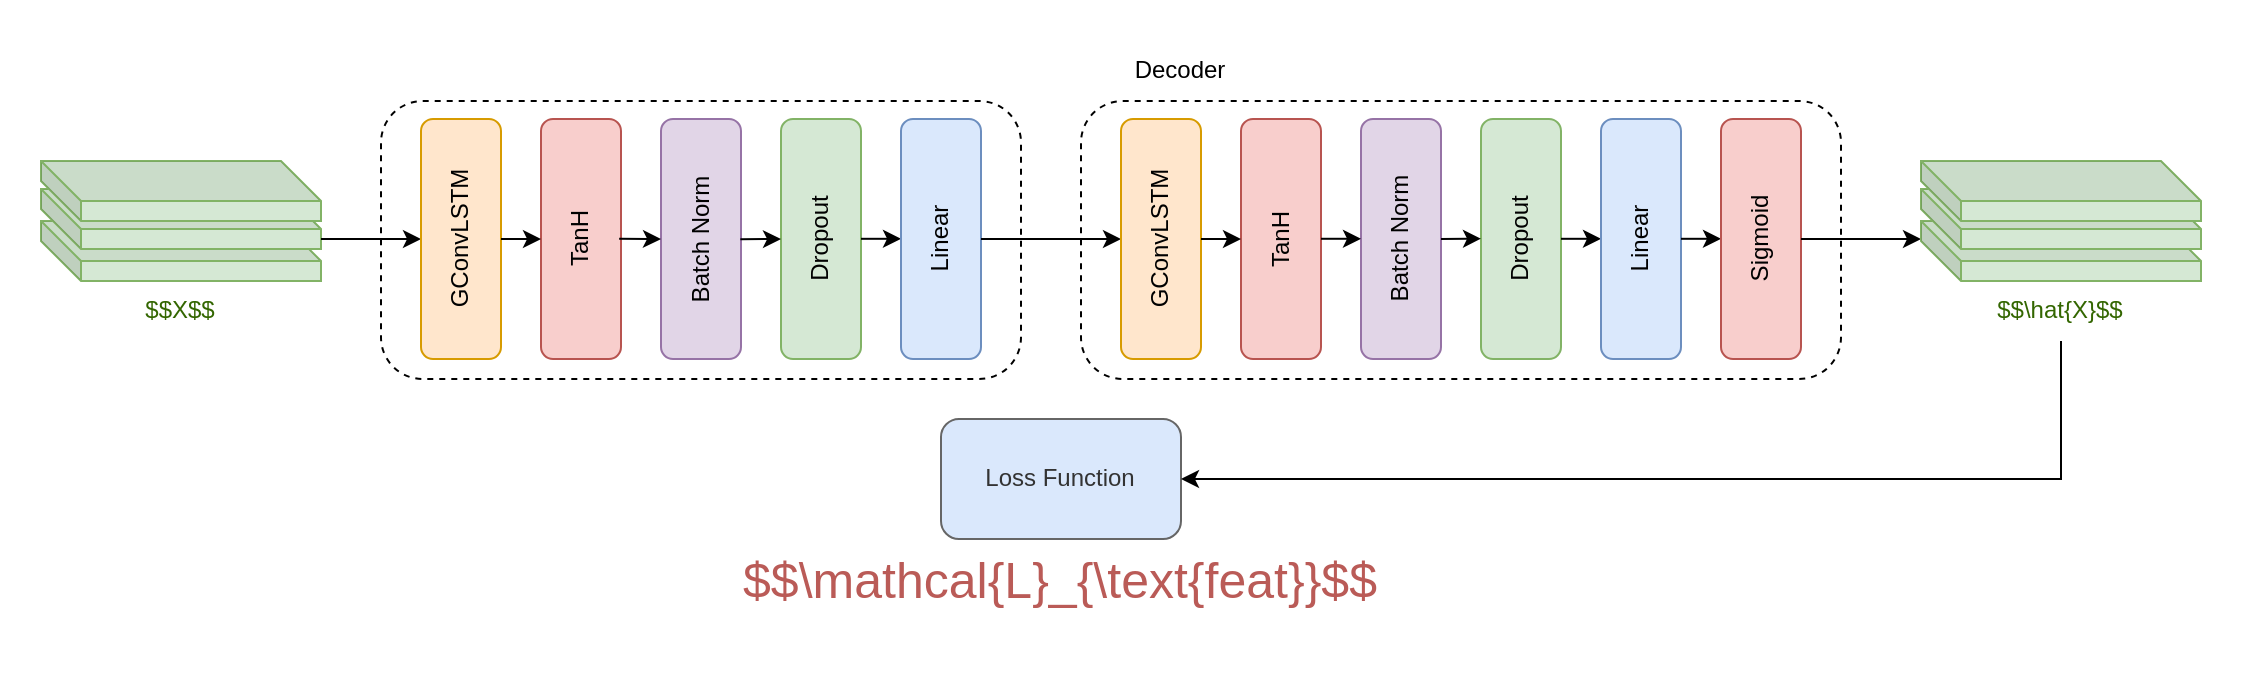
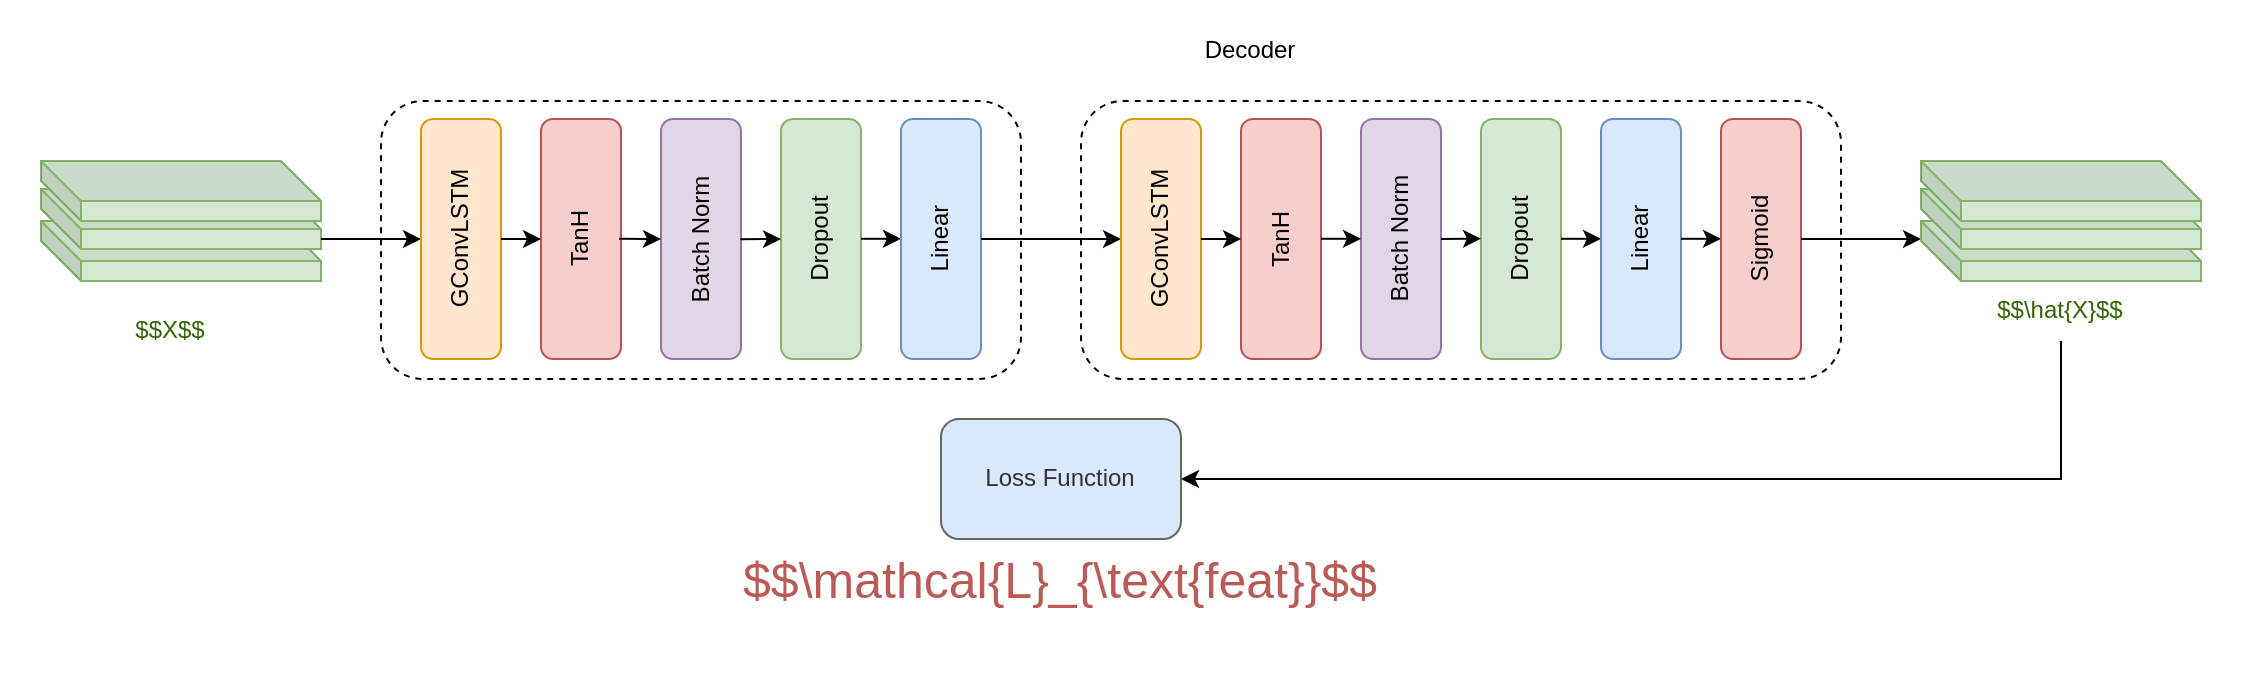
- <mxCell id="37" value="Decoder" style="text;html=1;strokeColor=none;fillColor=none;align=center;verticalAlign=middle;whiteSpace=wrap;rounded=0;" parent="1" vertex="1"><mxGeometry x="560" y="20" width="60" height="30" as="geometry" /></mxCell>
+ <mxCell id="37" value="Decoder" style="text;html=1;strokeColor=none;fillColor=none;align=center;verticalAlign=middle;whiteSpace=wrap;rounded=0;" parent="1" vertex="1"><mxGeometry x="595" y="10" width="60" height="30" as="geometry" /></mxCell>
- <mxCell id="6" value="$$X$$" style="text;html=1;strokeColor=none;fillColor=none;align=center;verticalAlign=middle;whiteSpace=wrap;rounded=0;fontColor=#336600;" parent="1" vertex="1"><mxGeometry x="35" y="140" width="110" height="30" as="geometry" /></mxCell>
+ <mxCell id="6" value="$$X$$" style="text;html=1;strokeColor=none;fillColor=none;align=center;verticalAlign=middle;whiteSpace=wrap;rounded=0;fontColor=#336600;" parent="1" vertex="1"><mxGeometry x="30" y="150" width="110" height="30" as="geometry" /></mxCell>
